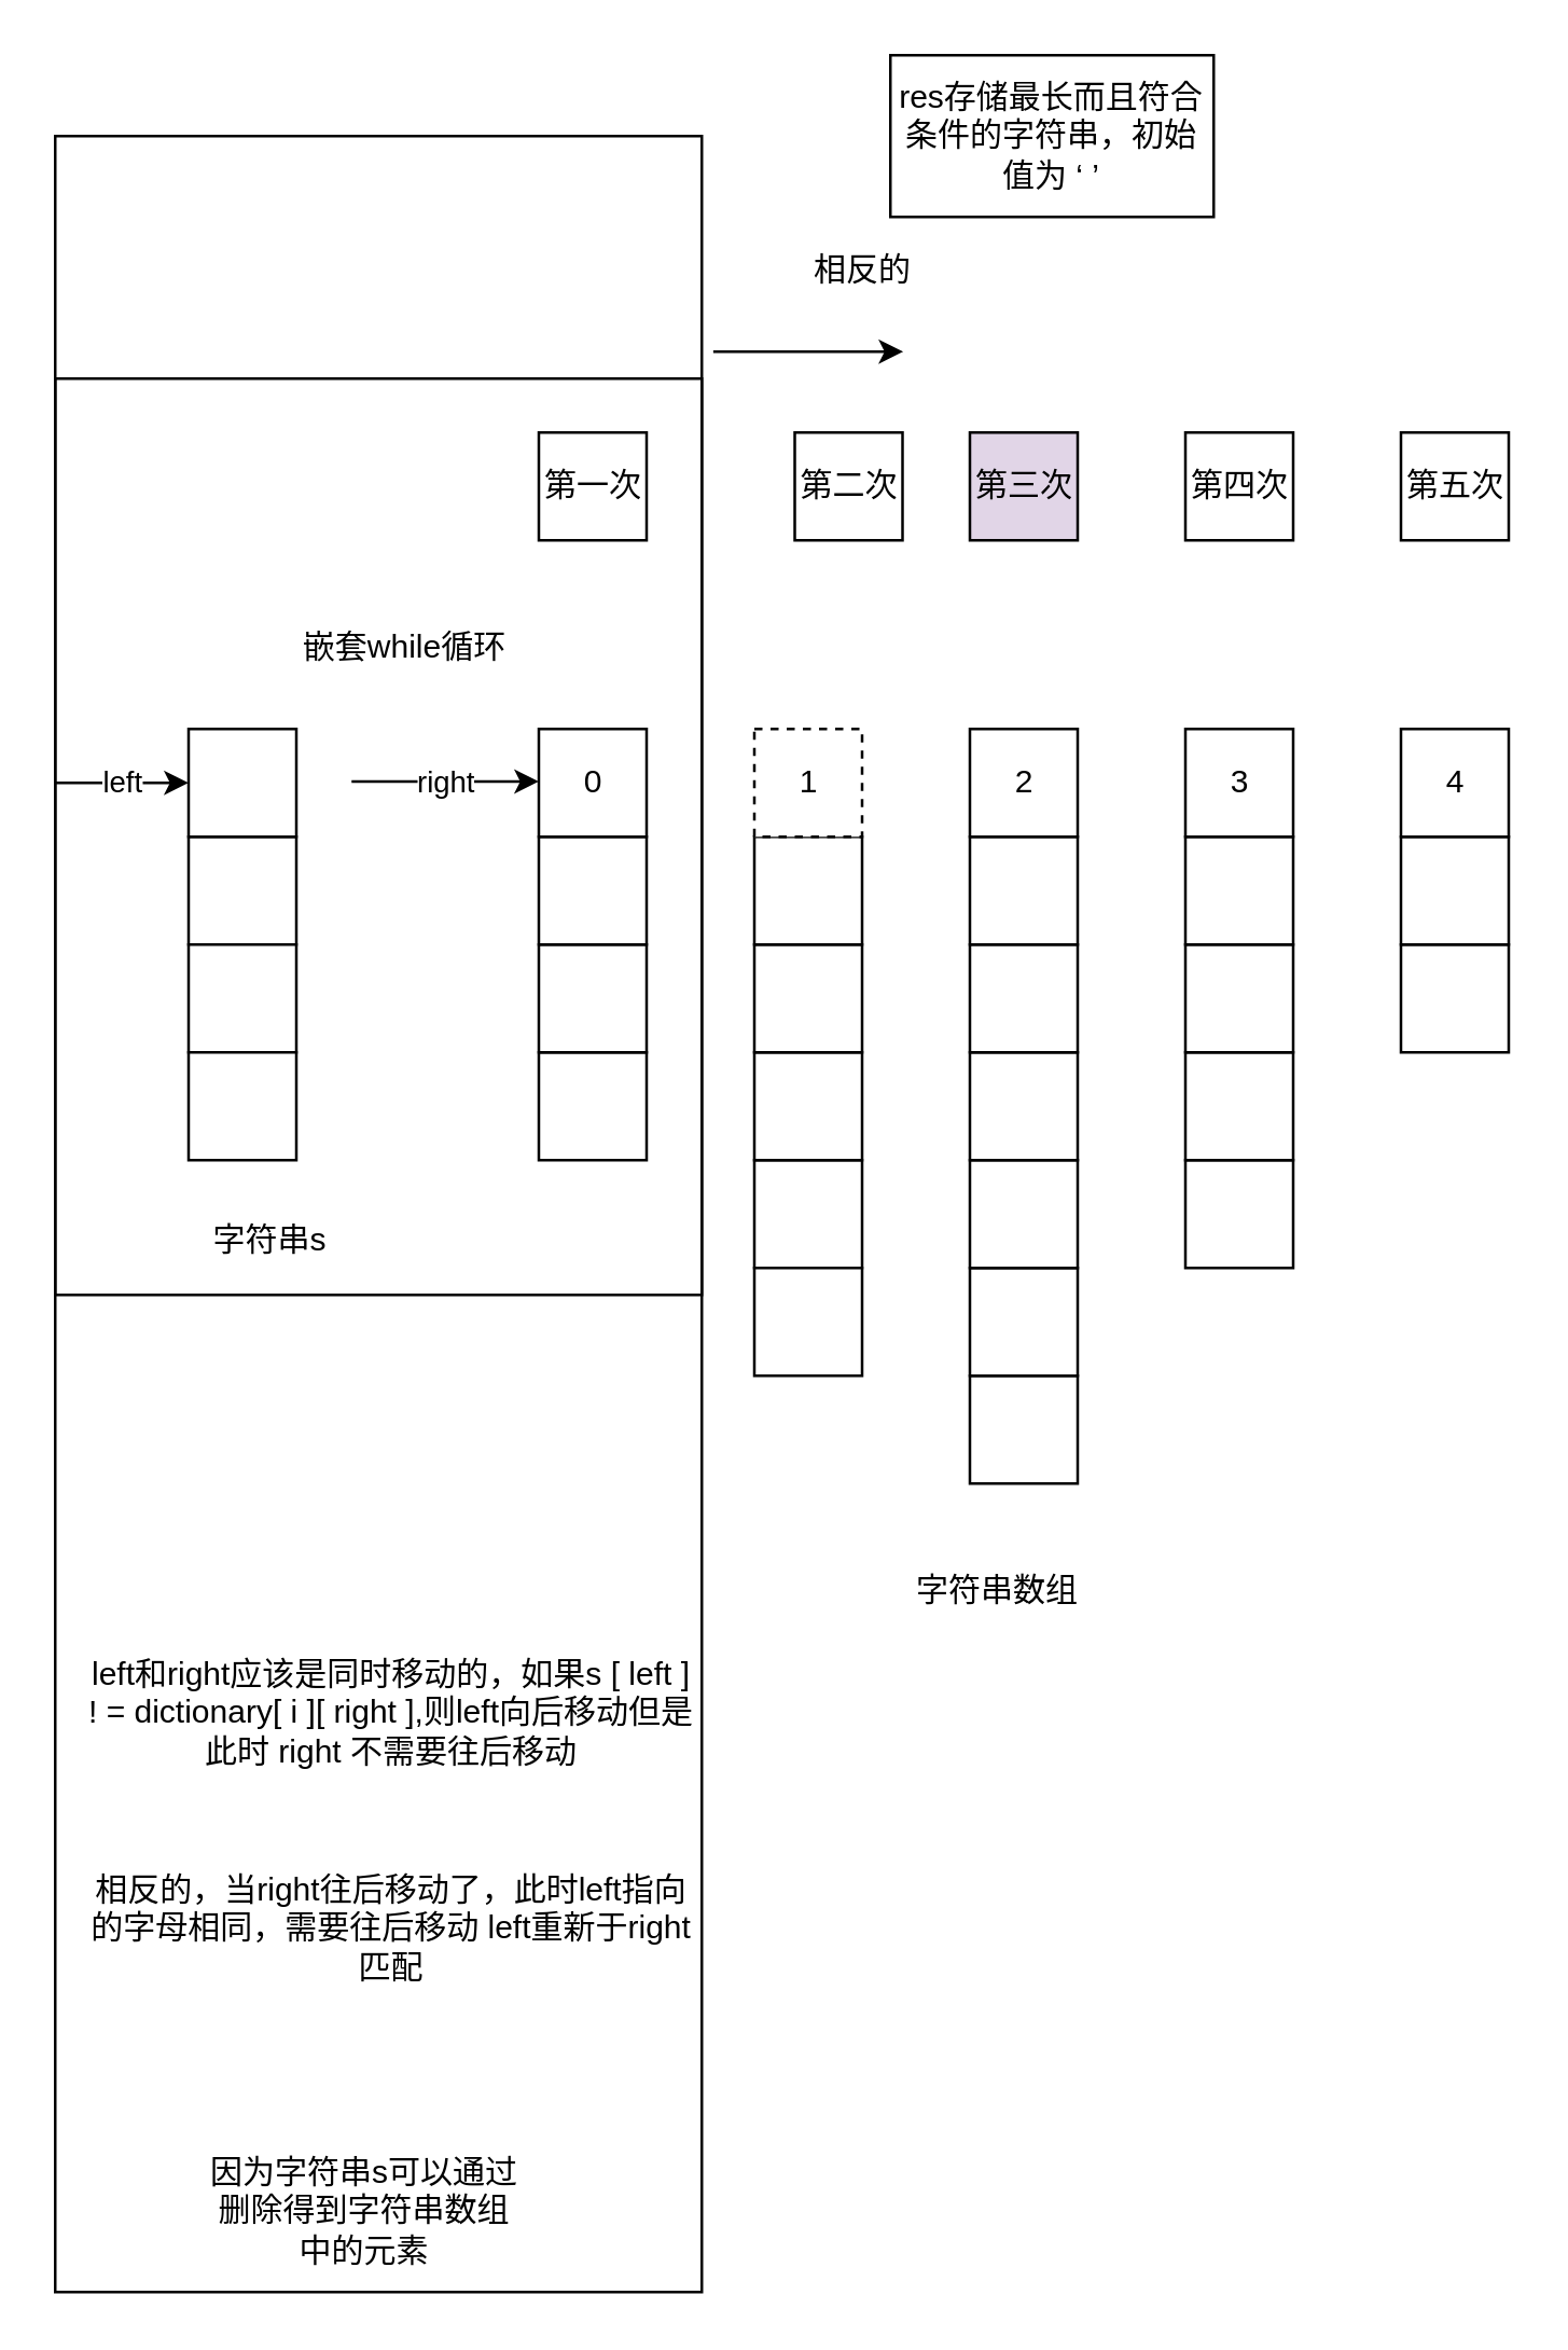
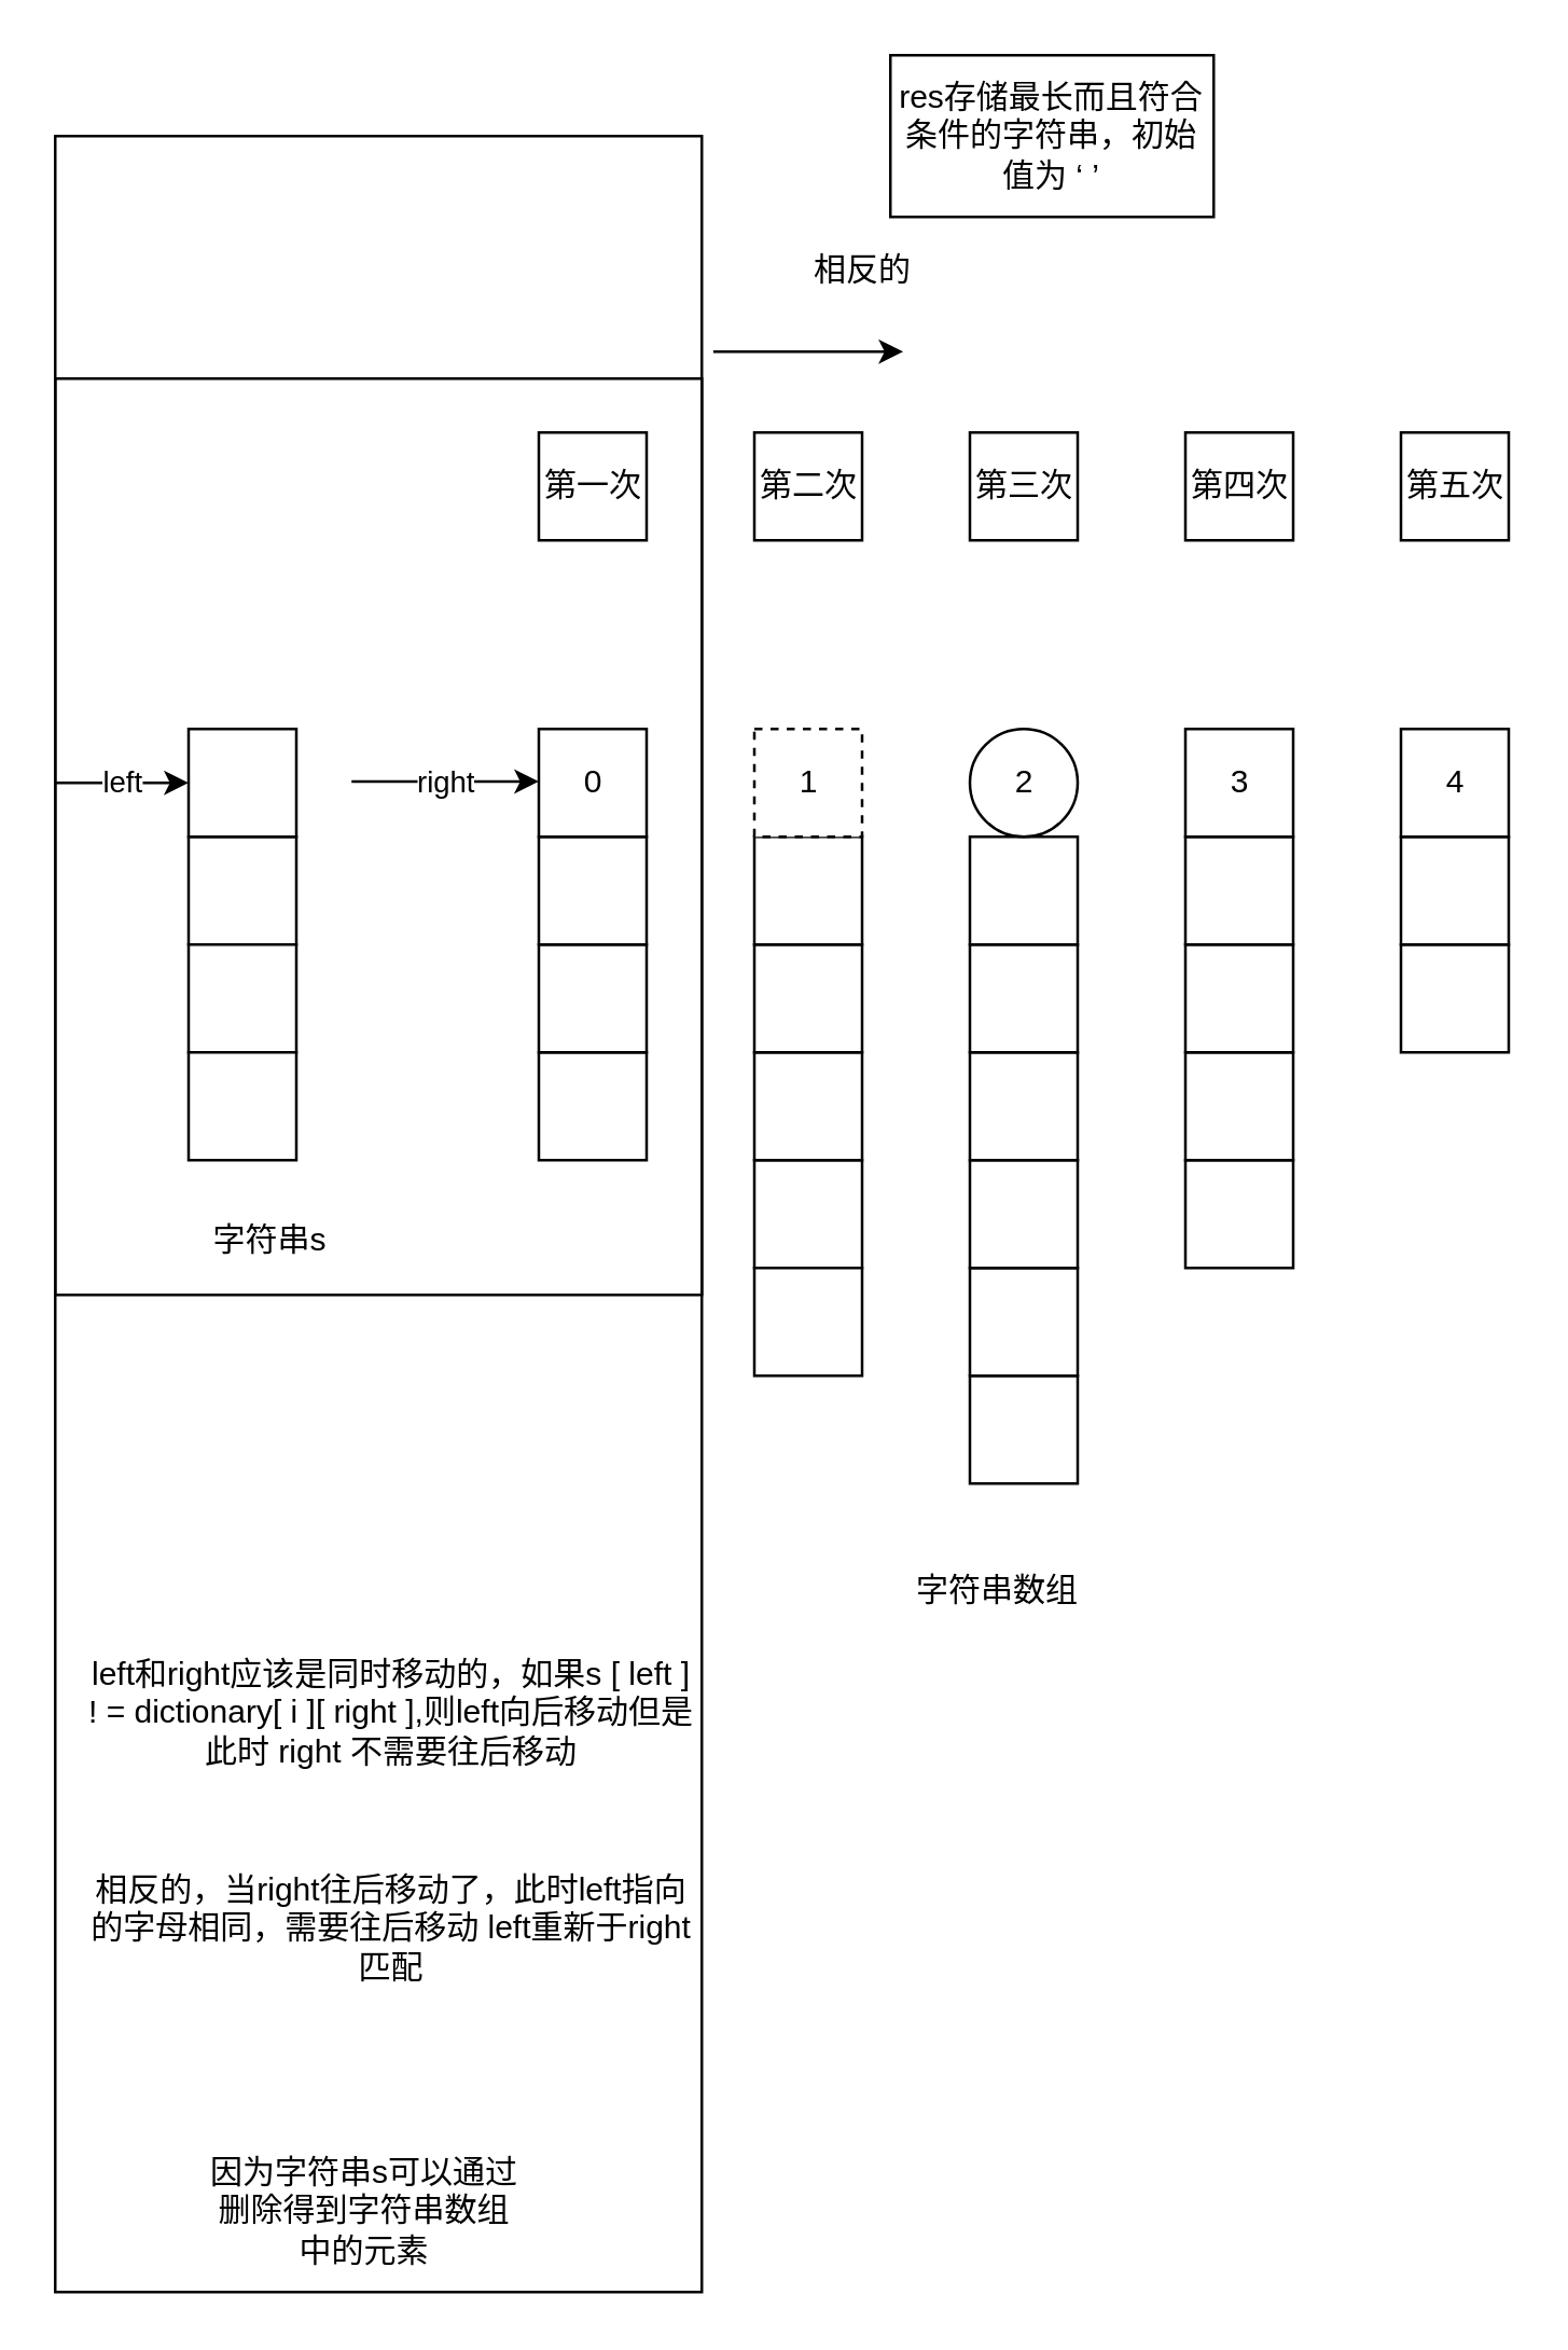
- <mxCell id="32" value="第二次" style="rounded=0;whiteSpace=wrap;html=1;" vertex="1" parent="1"><mxGeometry x="294.5" y="160" width="40" height="40" as="geometry" /></mxCell>
+ <mxCell id="32" value="第二次" style="rounded=0;whiteSpace=wrap;html=1;" vertex="1" parent="1"><mxGeometry x="279.5" y="160" width="40" height="40" as="geometry" /></mxCell>
- <mxCell id="35" value="第三次" style="rounded=0;whiteSpace=wrap;html=1;fillColor=#e1d5e7;" vertex="1" parent="1"><mxGeometry x="359.5" y="160" width="40" height="40" as="geometry" /></mxCell>
+ <mxCell id="35" value="第三次" style="rounded=0;whiteSpace=wrap;html=1;" vertex="1" parent="1"><mxGeometry x="359.5" y="160" width="40" height="40" as="geometry" /></mxCell>
- <mxCell id="46" value="嵌套while循环" style="rounded=0;whiteSpace=wrap;html=1;strokeColor=none;fillColor=none;" vertex="1" parent="1"><mxGeometry x="90" y="210" width="120" height="60" as="geometry" /></mxCell>
- <mxCell id="17" value="2" style="rounded=0;whiteSpace=wrap;html=1;" parent="1" vertex="1"><mxGeometry x="359.5" y="270" width="40" height="40" as="geometry" /></mxCell>
+ <mxCell id="17" value="2" style="ellipse;whiteSpace=wrap;html=1;" parent="1" vertex="1"><mxGeometry x="359.5" y="270" width="40" height="40" as="geometry" /></mxCell>
